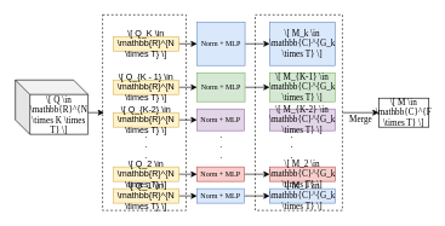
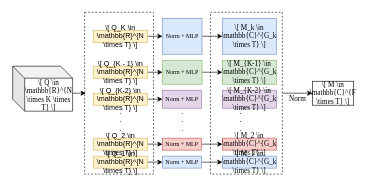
- <mxCell id="14" value="Merge" style="text;html=1;align=center;verticalAlign=middle;resizable=0;points=[];autosize=1;strokeColor=none;fillColor=none;fontFamily=Times New Roman;fontStyle=0" parent="1" vertex="1"><mxGeometry x="470" y="150" width="50" height="30" as="geometry" /></mxCell>
+ <mxCell id="14" value="Norm" style="text;html=1;align=center;verticalAlign=middle;resizable=0;points=[];autosize=1;strokeColor=none;fillColor=none;fontFamily=Times New Roman;fontStyle=0" parent="1" vertex="1"><mxGeometry x="470" y="150" width="50" height="30" as="geometry" /></mxCell>
